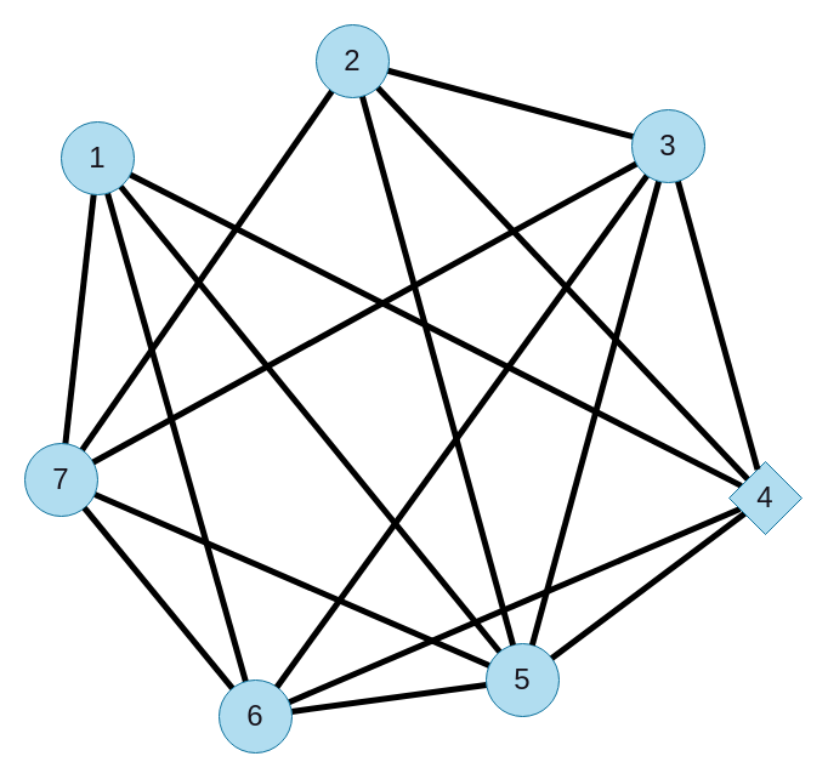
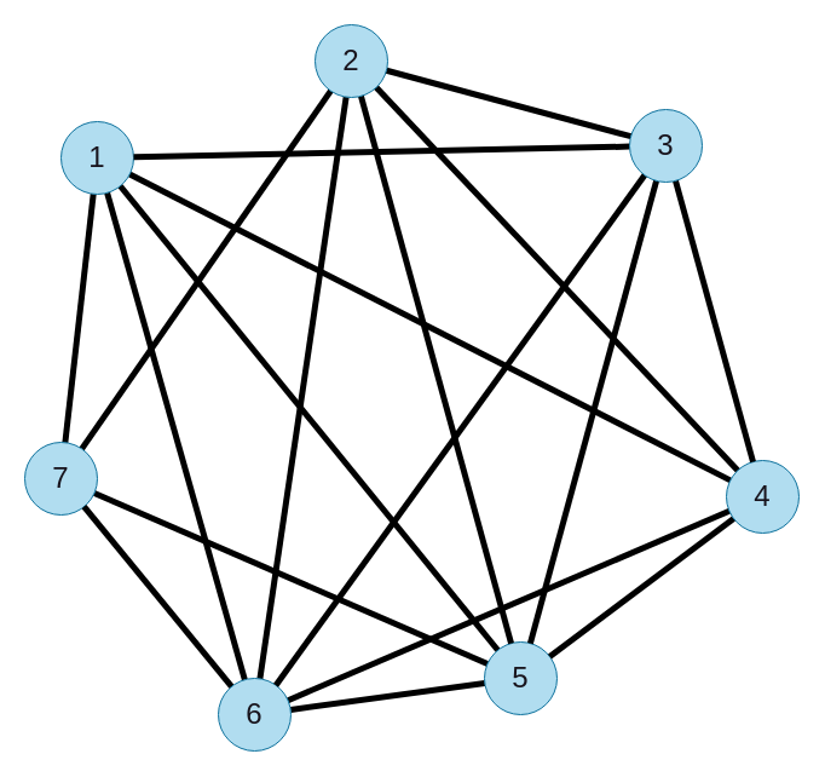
- <mxCell id="25" style="edgeStyle=none;html=1;strokeColor=#000000;strokeWidth=5;fontSize=24;fontColor=#18141d;endArrow=none;endFill=0;" edge="1" parent="1" source="26" target="16"><mxGeometry relative="1" as="geometry" /></mxCell>
+ <mxCell id="25" style="edgeStyle=none;html=1;strokeColor=#000000;strokeWidth=5;fontSize=24;fontColor=#18141d;endArrow=none;endFill=0;" edge="1" parent="1" source="26" target="6"><mxGeometry relative="1" as="geometry" /></mxCell>
+ <mxCell id="13" style="edgeStyle=none;html=1;strokeColor=#000000;strokeWidth=5;fontSize=24;fontColor=#18141d;endArrow=none;endFill=0;" edge="1" parent="1" source="15" target="21"><mxGeometry relative="1" as="geometry" /></mxCell>
- <mxCell id="19" value="&lt;font style=&quot;font-size: 24px;&quot; color=&quot;#18141d&quot;&gt;4&lt;/font&gt;" style="rhombus;whiteSpace=wrap;html=1;aspect=fixed;fillColor=#b1ddf0;strokeColor=#10739e;" vertex="1" parent="1"><mxGeometry x="600" y="380" width="60" height="60" as="geometry" /></mxCell>
+ <mxCell id="19" value="&lt;font style=&quot;font-size: 24px;&quot; color=&quot;#18141d&quot;&gt;4&lt;/font&gt;" style="ellipse;whiteSpace=wrap;html=1;aspect=fixed;fillColor=#b1ddf0;strokeColor=#10739e;" vertex="1" parent="1"><mxGeometry x="600" y="380" width="60" height="60" as="geometry" /></mxCell>
